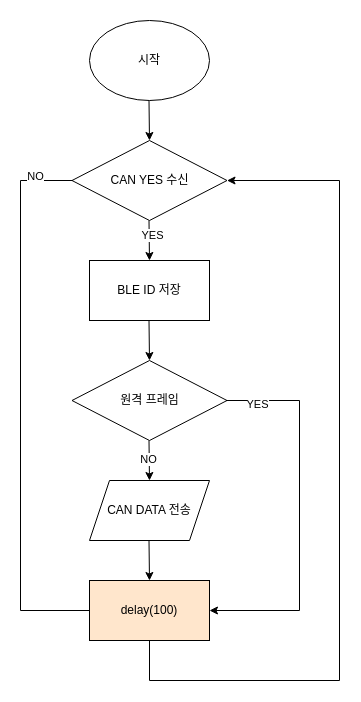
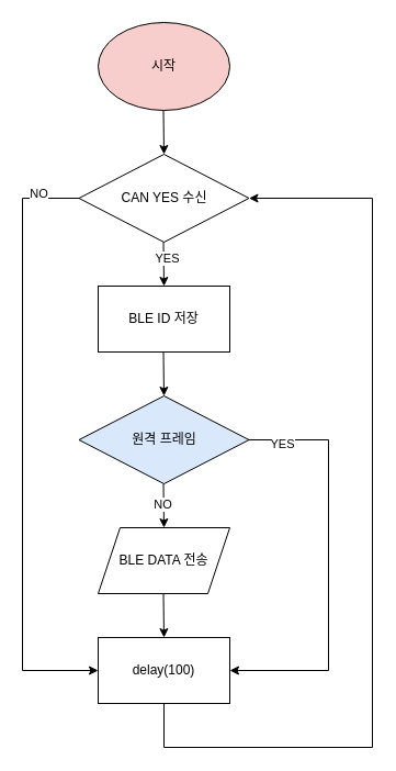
- <mxCell id="2" value="시작" style="ellipse;whiteSpace=wrap;html=1;" vertex="1" parent="1"><mxGeometry x="89" y="20" width="120" height="80" as="geometry" /></mxCell>
+ <mxCell id="2" value="시작" style="ellipse;whiteSpace=wrap;html=1;fillColor=#f8cecc;" vertex="1" parent="1"><mxGeometry x="89" y="20" width="120" height="80" as="geometry" /></mxCell>
- <mxCell id="6" value="원격 프레임" style="rhombus;whiteSpace=wrap;html=1;" vertex="1" parent="1"><mxGeometry x="71.5" y="360" width="155" height="80" as="geometry" /></mxCell>
+ <mxCell id="6" value="원격 프레임" style="rhombus;whiteSpace=wrap;html=1;fillColor=#dae8fc;" vertex="1" parent="1"><mxGeometry x="71.5" y="360" width="155" height="80" as="geometry" /></mxCell>
- <mxCell id="8" value="CAN DATA 전송" style="shape=parallelogram;perimeter=parallelogramPerimeter;whiteSpace=wrap;html=1;fixedSize=1;" vertex="1" parent="1"><mxGeometry x="89" y="480" width="120" height="60" as="geometry" /></mxCell>
+ <mxCell id="8" value="BLE DATA 전송" style="shape=parallelogram;perimeter=parallelogramPerimeter;whiteSpace=wrap;html=1;fixedSize=1;" vertex="1" parent="1"><mxGeometry x="89" y="480" width="120" height="60" as="geometry" /></mxCell>
- <mxCell id="3" style="edgeStyle=orthogonalEdgeStyle;rounded=0;orthogonalLoop=1;jettySize=auto;html=1;exitX=0;exitY=0.5;exitDx=0;exitDy=0;entryX=0;entryY=0.5;entryDx=0;entryDy=0;endArrow=none;" edge="1" parent="1" source="5" target="17"><mxGeometry relative="1" as="geometry"><mxPoint x="19" y="20" as="targetPoint" /><Array as="points"><mxPoint x="20" y="180" /><mxPoint x="20" y="610" /></Array></mxGeometry></mxCell>
+ <mxCell id="3" style="edgeStyle=orthogonalEdgeStyle;rounded=0;orthogonalLoop=1;jettySize=auto;html=1;exitX=0;exitY=0.5;exitDx=0;exitDy=0;entryX=0;entryY=0.5;entryDx=0;entryDy=0;" edge="1" parent="1" source="5" target="17"><mxGeometry relative="1" as="geometry"><mxPoint x="19" y="20" as="targetPoint" /><Array as="points"><mxPoint x="20" y="180" /><mxPoint x="20" y="610" /></Array></mxGeometry></mxCell>
- <mxCell id="17" value="delay(100)" style="rounded=0;whiteSpace=wrap;html=1;fillColor=#ffe6cc;" vertex="1" parent="1"><mxGeometry x="89" y="580" width="120" height="60" as="geometry" /></mxCell>
+ <mxCell id="17" value="delay(100)" style="rounded=0;whiteSpace=wrap;html=1;" vertex="1" parent="1"><mxGeometry x="89" y="580" width="120" height="60" as="geometry" /></mxCell>
